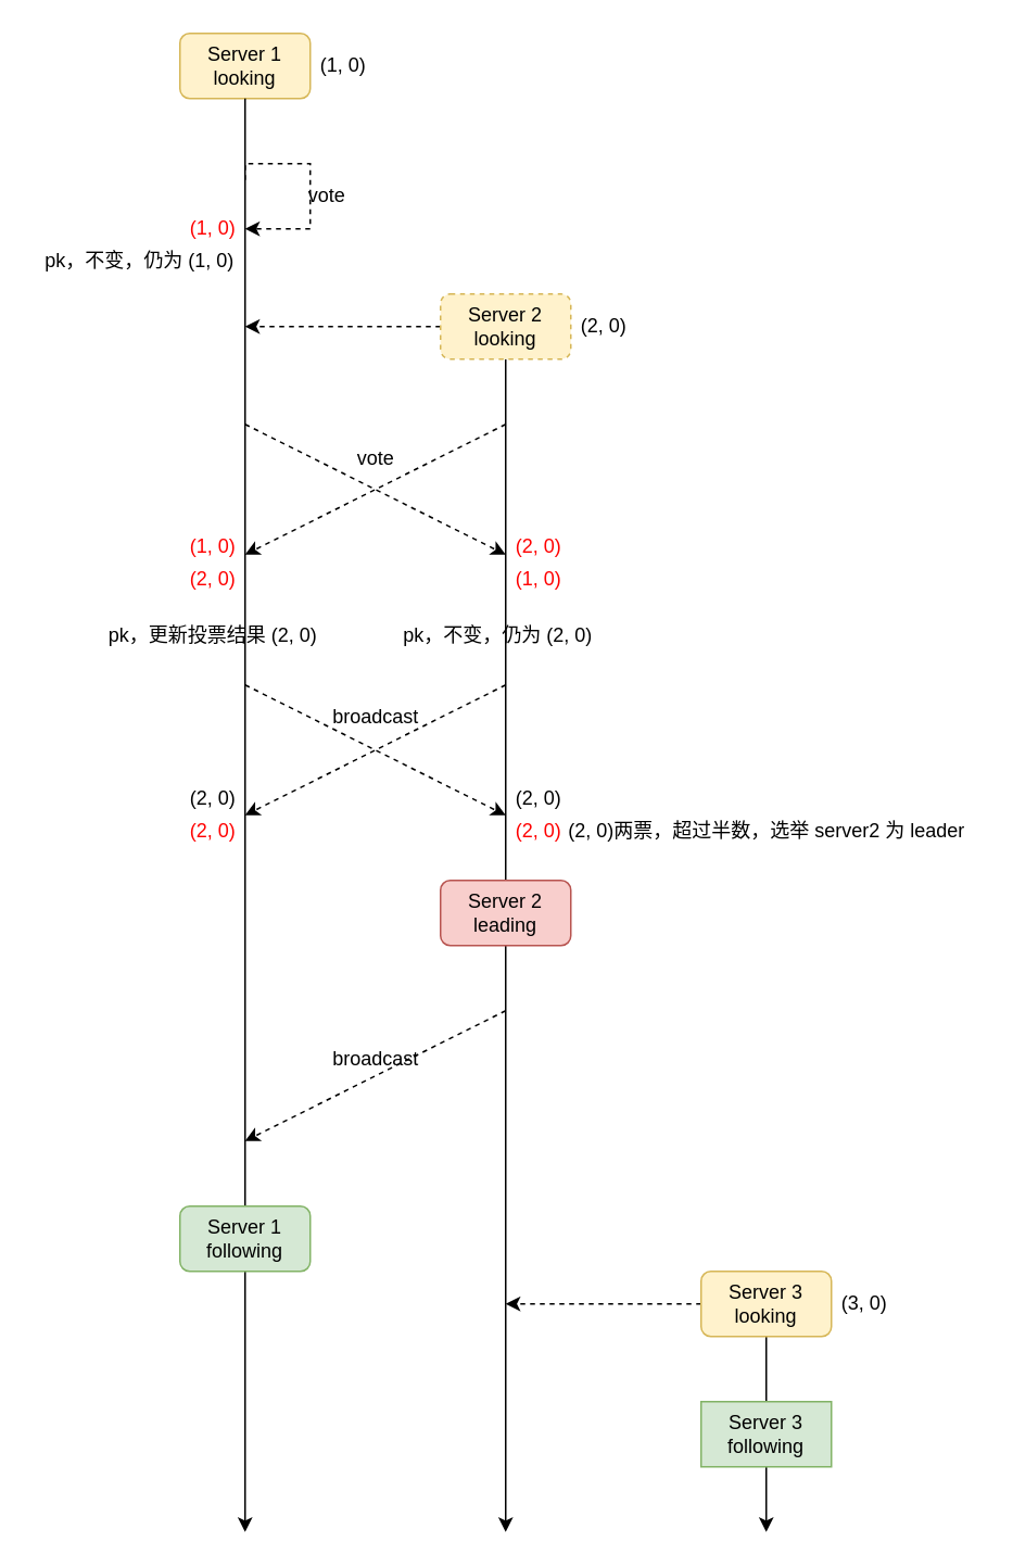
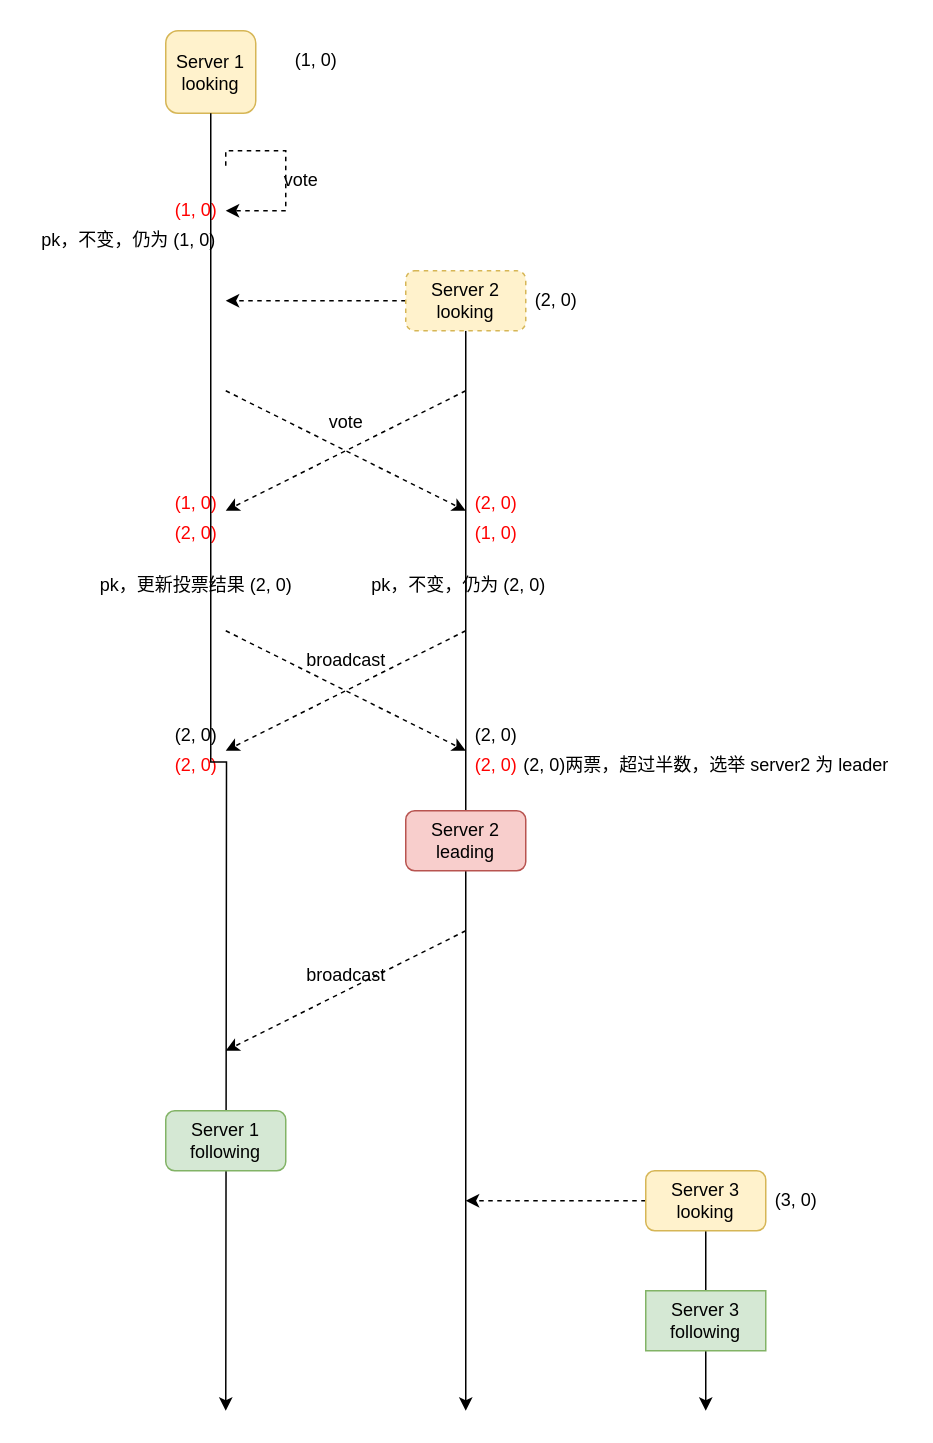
- <mxCell id="3" value="Server 1&lt;br&gt;looking" style="rounded=1;whiteSpace=wrap;html=1;fillColor=#fff2cc;strokeColor=#d6b656;fontColor=#000000;" parent="1" vertex="1"><mxGeometry x="110" y="20" width="80" height="40" as="geometry" /></mxCell>
+ <mxCell id="3" value="Server 1&lt;br&gt;looking" style="rounded=1;whiteSpace=wrap;html=1;fillColor=#fff2cc;strokeColor=#d6b656;fontColor=#000000;" parent="1" vertex="1"><mxGeometry x="110" y="20" width="60" height="55" as="geometry" /></mxCell>
